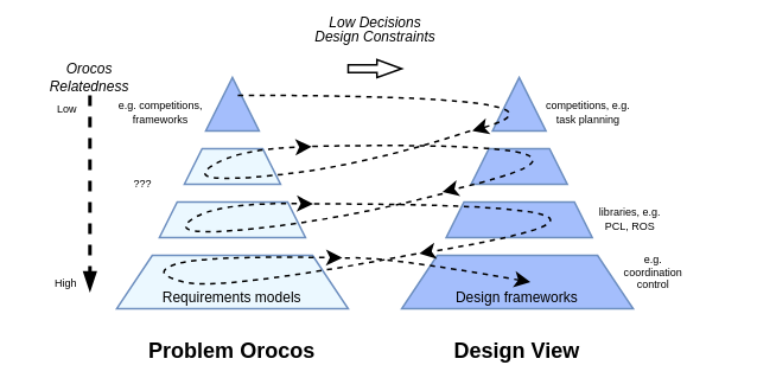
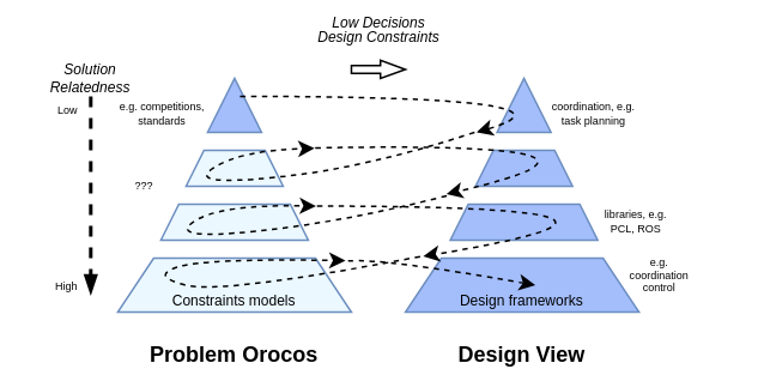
- <mxCell id="34" value="Orocos Relatedness" style="text;html=1;strokeColor=none;fillColor=none;align=center;verticalAlign=middle;whiteSpace=wrap;rounded=0;fontSize=8;fontStyle=2" parent="1" vertex="1"><mxGeometry x="20" y="20" width="60" height="20" as="geometry" /></mxCell>
+ <mxCell id="34" value="Solution Relatedness" style="text;html=1;strokeColor=none;fillColor=none;align=center;verticalAlign=middle;whiteSpace=wrap;rounded=0;fontSize=8;fontStyle=2" parent="1" vertex="1"><mxGeometry x="20" y="20" width="60" height="20" as="geometry" /></mxCell>
- <mxCell id="15" value="e.g. competitions, frameworks" style="text;html=1;strokeColor=none;fillColor=none;align=center;verticalAlign=middle;whiteSpace=wrap;rounded=0;fontSize=6;" parent="10" vertex="1"><mxGeometry x="10" y="20" width="50" height="20" as="geometry" /></mxCell>
+ <mxCell id="15" value="e.g. competitions, standards" style="text;html=1;strokeColor=none;fillColor=none;align=center;verticalAlign=middle;whiteSpace=wrap;rounded=0;fontSize=6;" parent="10" vertex="1"><mxGeometry x="10" y="20" width="50" height="20" as="geometry" /></mxCell>
- <mxCell id="8" value="competitions, e.g. task planning" style="text;html=1;strokeColor=none;fillColor=none;align=center;verticalAlign=middle;whiteSpace=wrap;rounded=0;fontSize=6;" parent="2" vertex="1"><mxGeometry x="90" y="20" width="50" height="20" as="geometry" /></mxCell>
+ <mxCell id="8" value="coordination, e.g. task planning" style="text;html=1;strokeColor=none;fillColor=none;align=center;verticalAlign=middle;whiteSpace=wrap;rounded=0;fontSize=6;" parent="2" vertex="1"><mxGeometry x="90" y="20" width="50" height="20" as="geometry" /></mxCell>
- <mxCell id="11" value="Requirements models" style="shape=trapezoid;perimeter=trapezoidPerimeter;whiteSpace=wrap;html=1;fixedSize=1;size=20;fillColor=#EBF8FF;strokeColor=#6c8ebf;verticalAlign=bottom;fontSize=8;spacing=0;" parent="10" vertex="1"><mxGeometry x="10" y="110" width="130" height="30" as="geometry" /></mxCell>
+ <mxCell id="11" value="Constraints models" style="shape=trapezoid;perimeter=trapezoidPerimeter;whiteSpace=wrap;html=1;fixedSize=1;size=20;fillColor=#EBF8FF;strokeColor=#6c8ebf;verticalAlign=bottom;fontSize=8;spacing=0;" parent="10" vertex="1"><mxGeometry x="10" y="110" width="130" height="30" as="geometry" /></mxCell>
